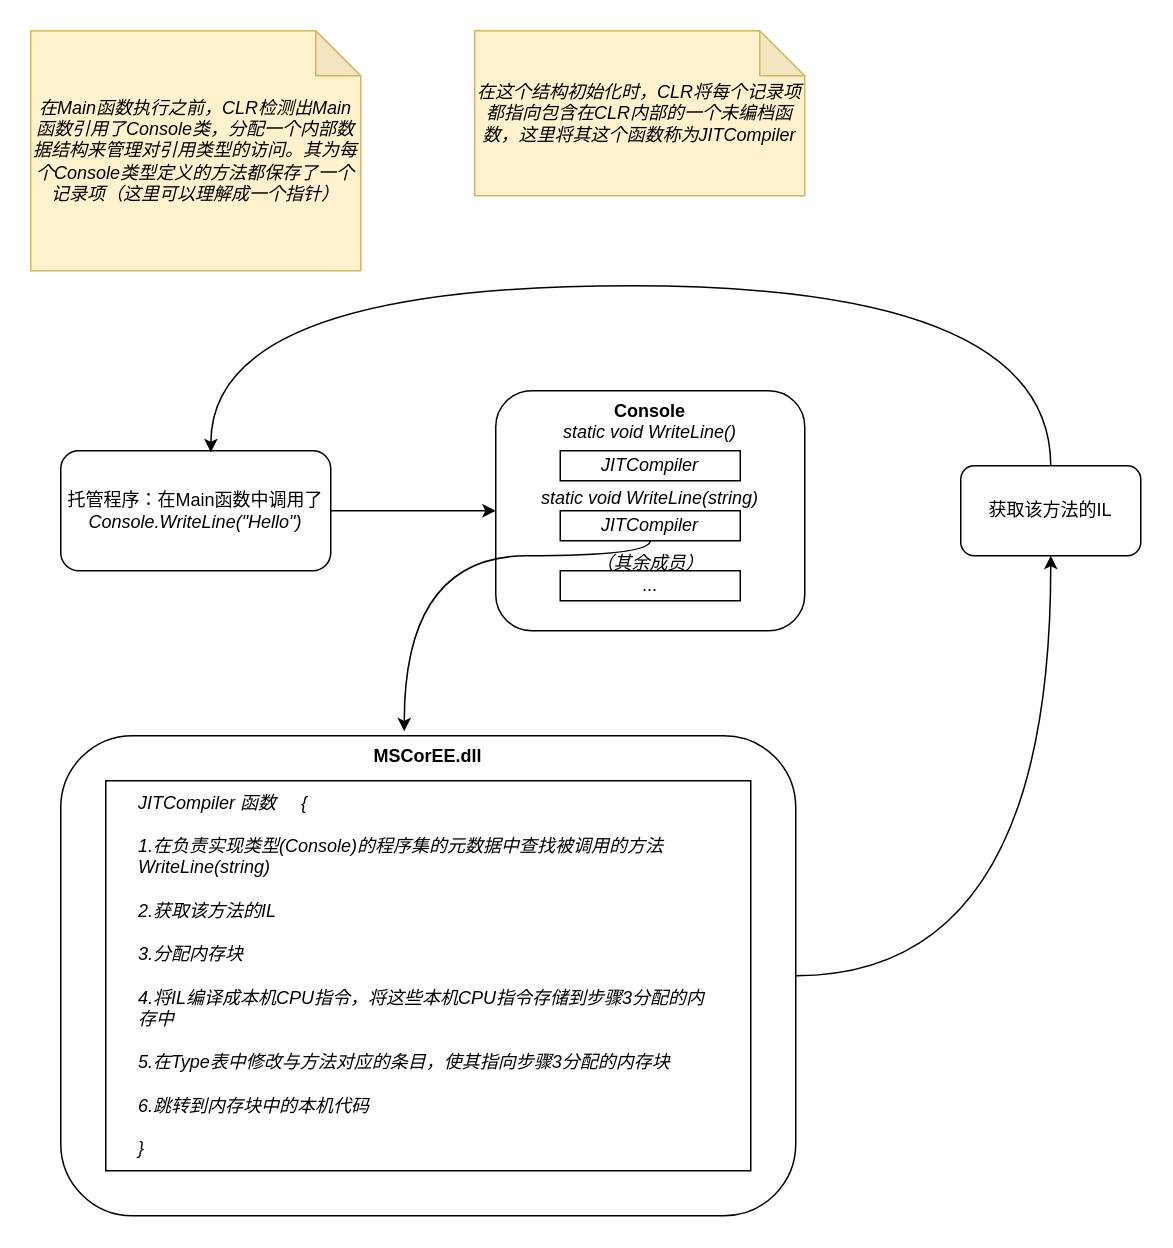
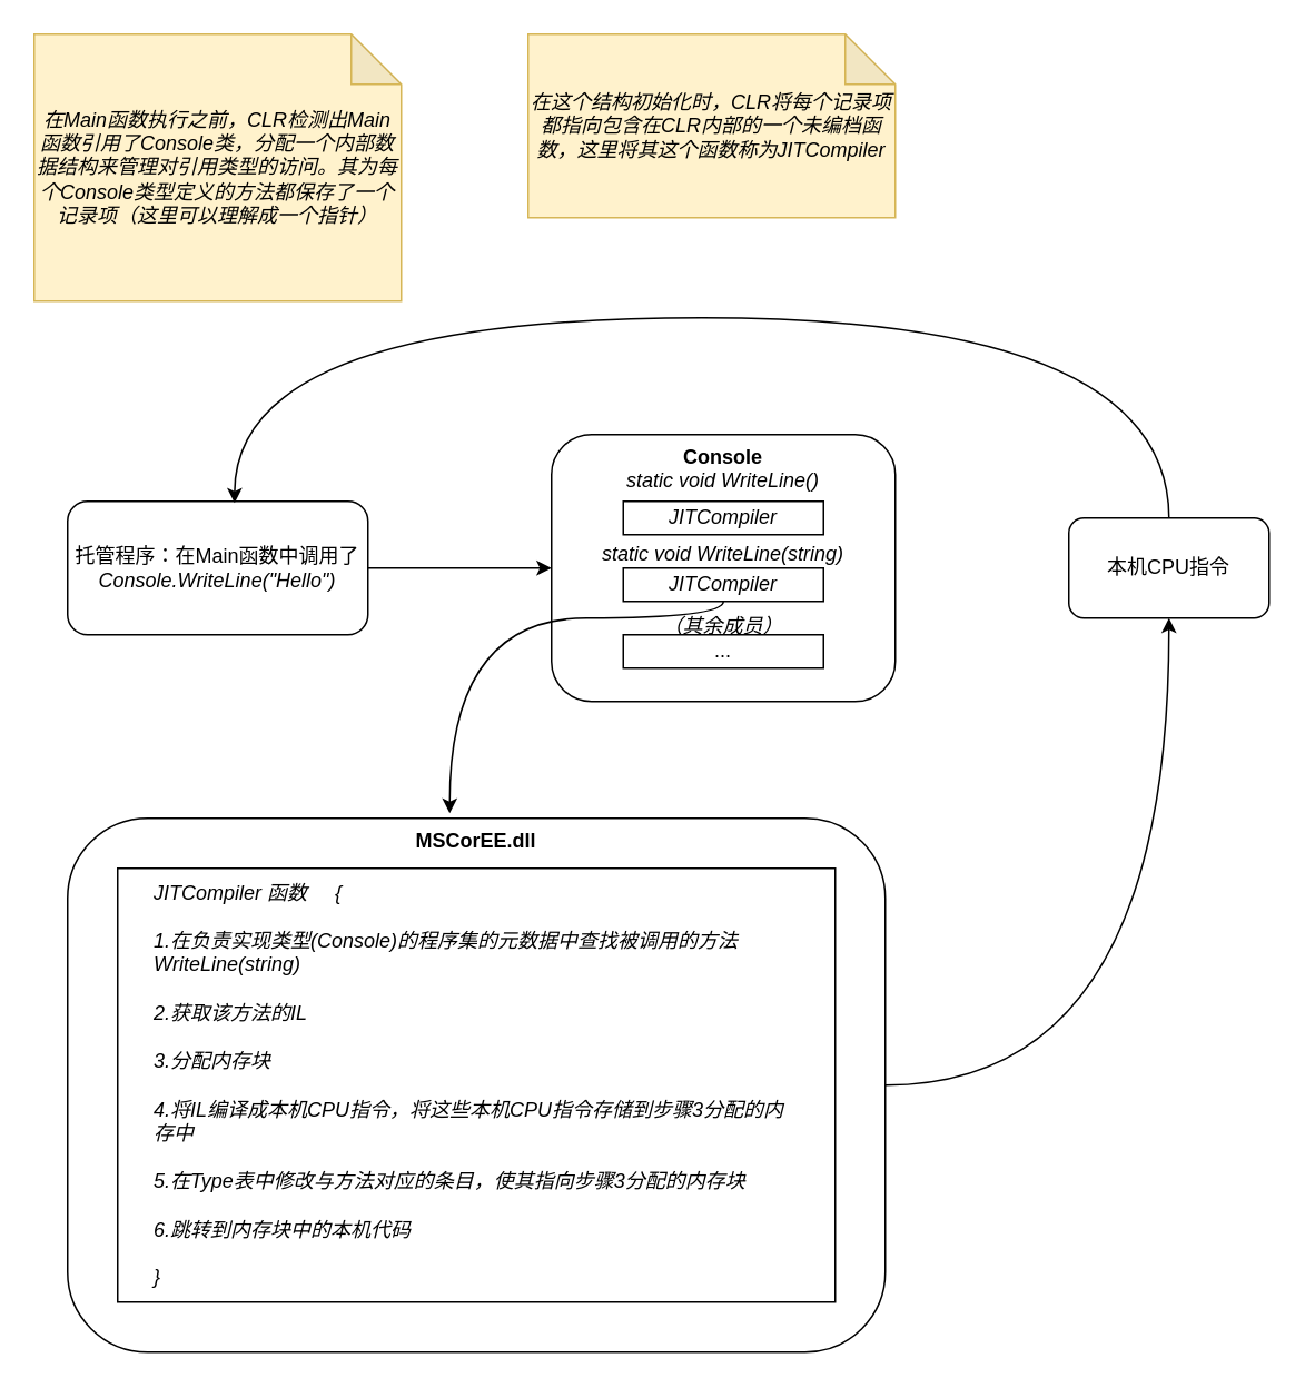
- <mxCell id="17" value="获取该方法的IL" style="rounded=1;whiteSpace=wrap;html=1;align=center;" vertex="1" parent="1"><mxGeometry x="640" y="310" width="120" height="60" as="geometry" /></mxCell>
+ <mxCell id="17" value="本机CPU指令" style="rounded=1;whiteSpace=wrap;html=1;align=center;" vertex="1" parent="1"><mxGeometry x="640" y="310" width="120" height="60" as="geometry" /></mxCell>
